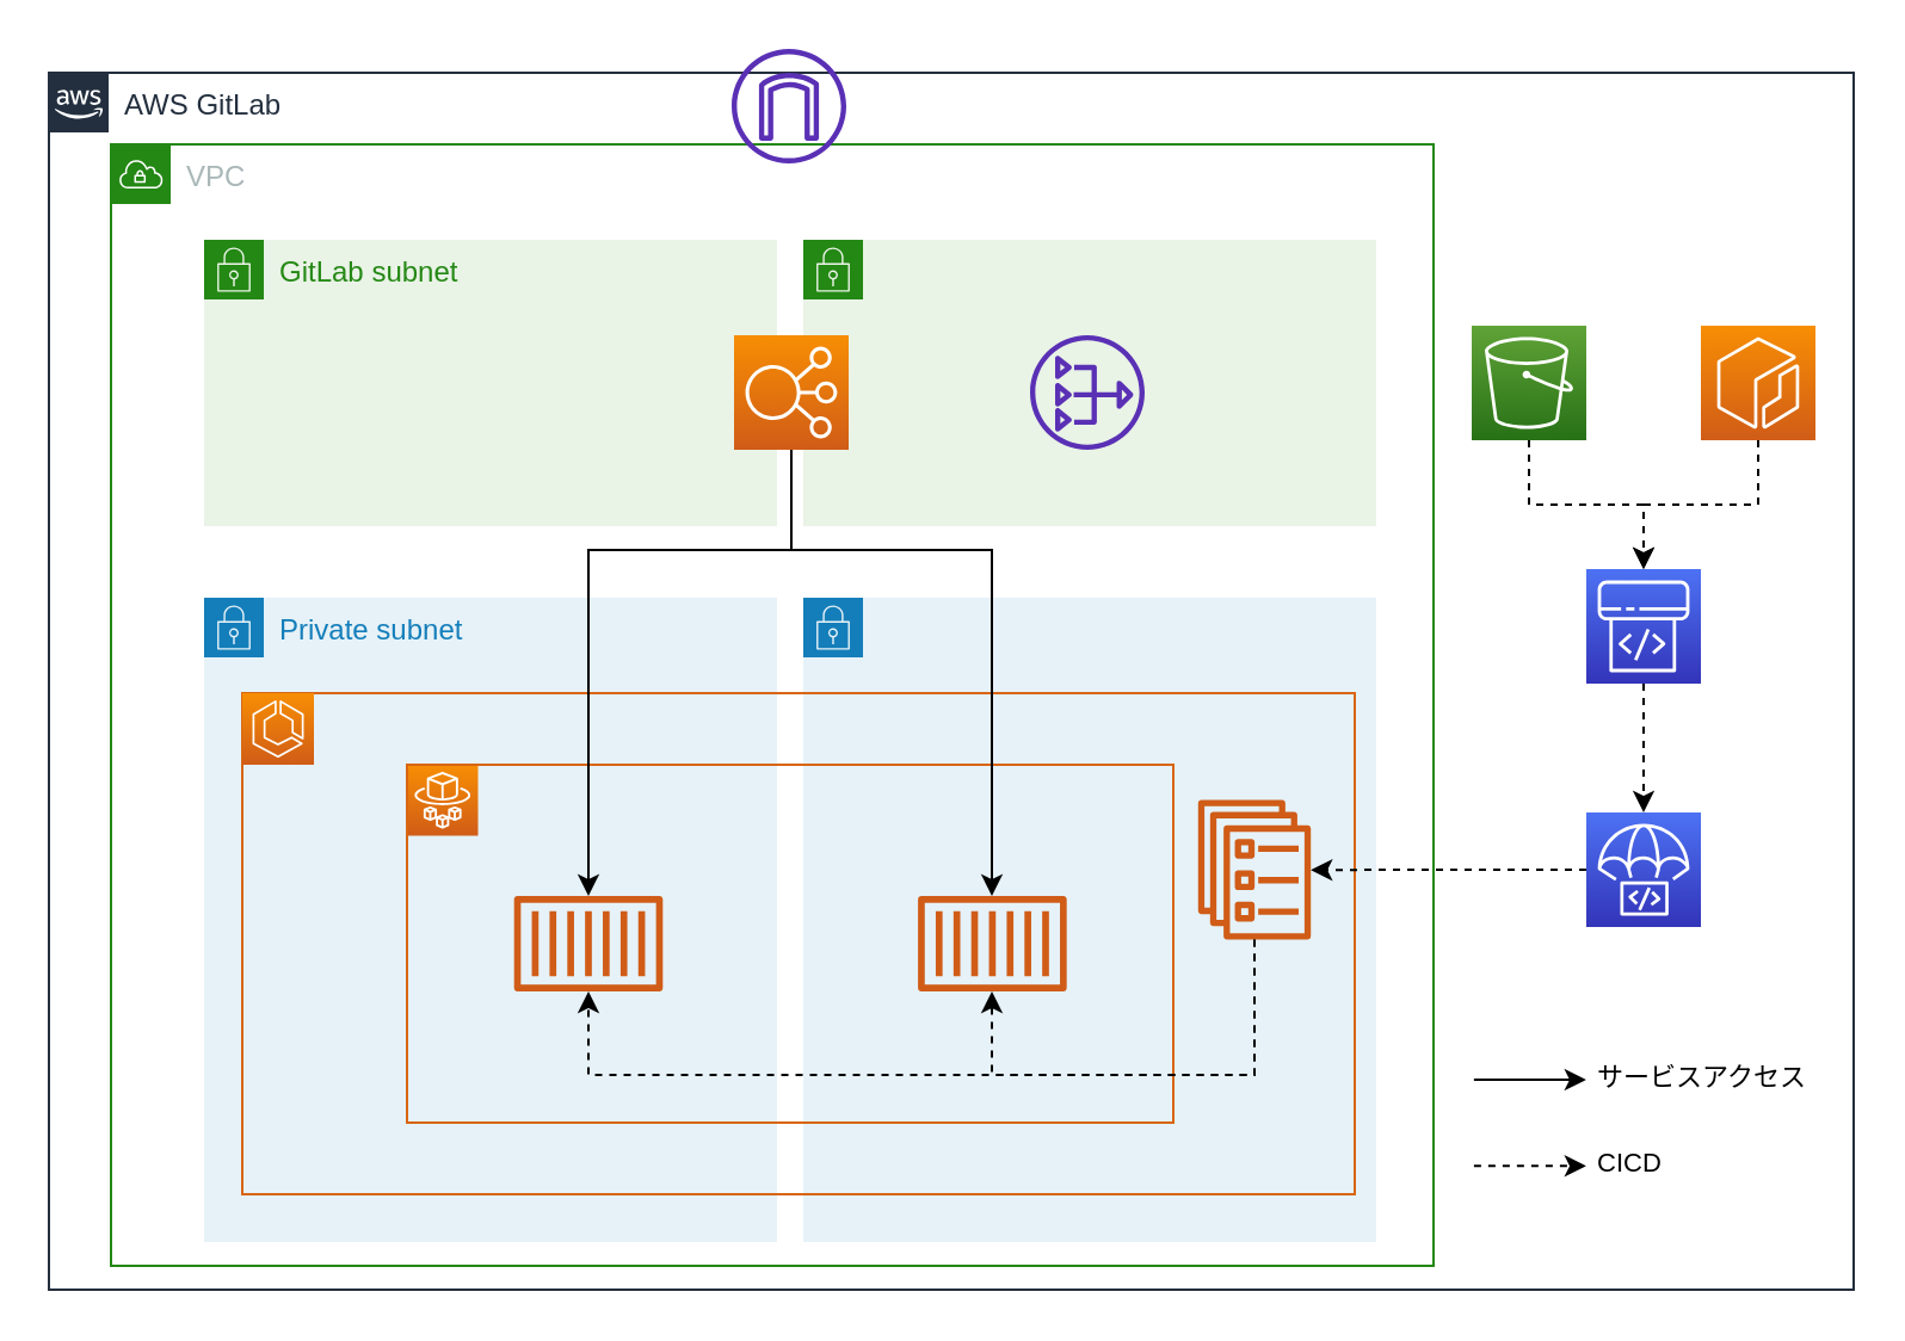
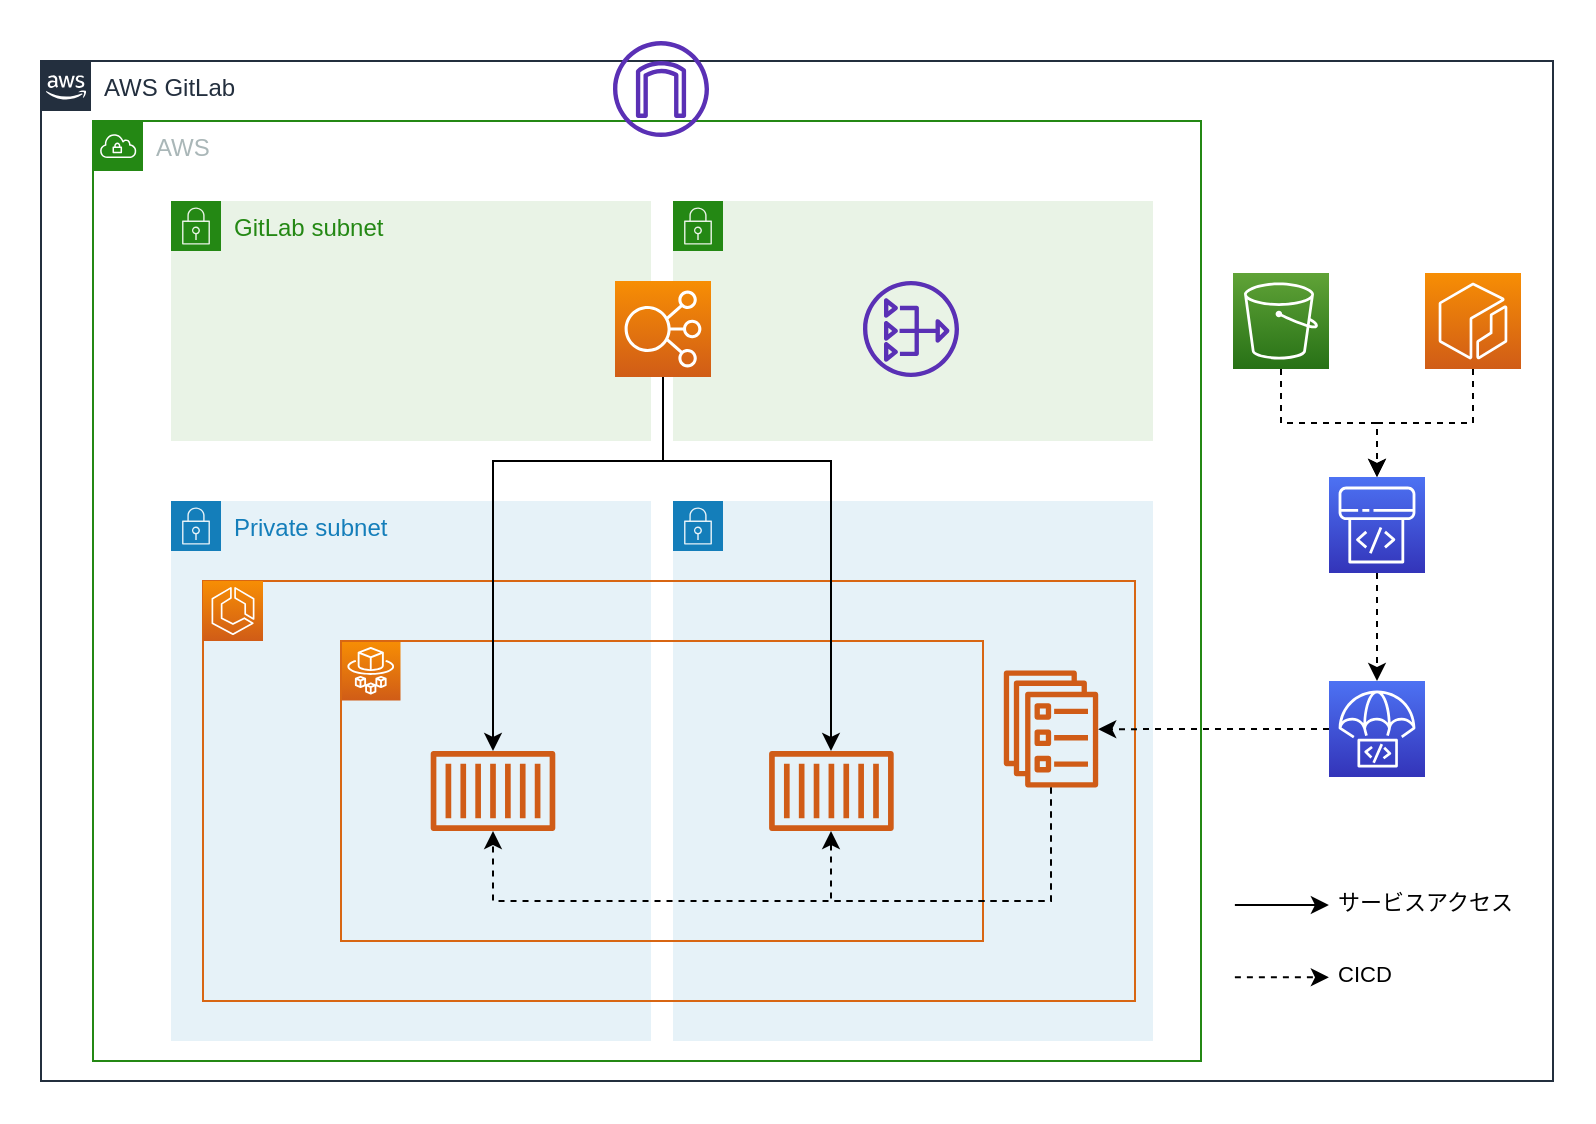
- <mxCell id="3" value="VPC" style="points=[[0,0],[0.25,0],[0.5,0],[0.75,0],[1,0],[1,0.25],[1,0.5],[1,0.75],[1,1],[0.75,1],[0.5,1],[0.25,1],[0,1],[0,0.75],[0,0.5],[0,0.25]];outlineConnect=0;gradientColor=none;html=1;whiteSpace=wrap;fontSize=12;fontStyle=0;shape=mxgraph.aws4.group;grIcon=mxgraph.aws4.group_vpc;strokeColor=#248814;fillColor=none;verticalAlign=top;align=left;spacingLeft=30;fontColor=#AAB7B8;dashed=0;" parent="1" vertex="1"><mxGeometry x="46" y="60" width="554" height="470" as="geometry" /></mxCell>
+ <mxCell id="3" value="AWS" style="points=[[0,0],[0.25,0],[0.5,0],[0.75,0],[1,0],[1,0.25],[1,0.5],[1,0.75],[1,1],[0.75,1],[0.5,1],[0.25,1],[0,1],[0,0.75],[0,0.5],[0,0.25]];outlineConnect=0;gradientColor=none;html=1;whiteSpace=wrap;fontSize=12;fontStyle=0;shape=mxgraph.aws4.group;grIcon=mxgraph.aws4.group_vpc;strokeColor=#248814;fillColor=none;verticalAlign=top;align=left;spacingLeft=30;fontColor=#AAB7B8;dashed=0;" parent="1" vertex="1"><mxGeometry x="46" y="60" width="554" height="470" as="geometry" /></mxCell>
